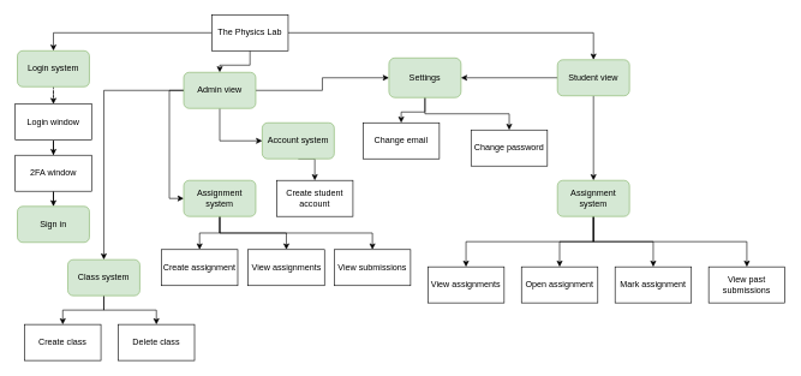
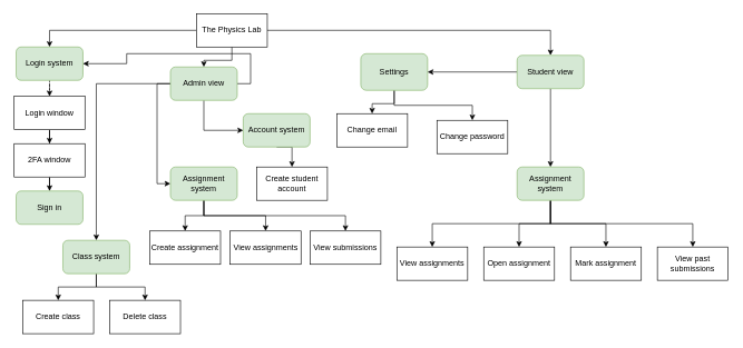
- <mxCell id="15" style="edgeStyle=orthogonalEdgeStyle;rounded=0;orthogonalLoop=1;jettySize=auto;html=1;exitX=1;exitY=0.5;exitDx=0;exitDy=0;entryX=0;entryY=0.5;entryDx=0;entryDy=0;" edge="1" parent="1" source="19" target="23"><mxGeometry relative="1" as="geometry" /></mxCell>
+ <mxCell id="15" style="edgeStyle=orthogonalEdgeStyle;rounded=0;orthogonalLoop=1;jettySize=auto;html=1;exitX=1;exitY=0.5;exitDx=0;exitDy=0;" edge="1" parent="1" source="19" target="7"><mxGeometry relative="1" as="geometry" /></mxCell>
